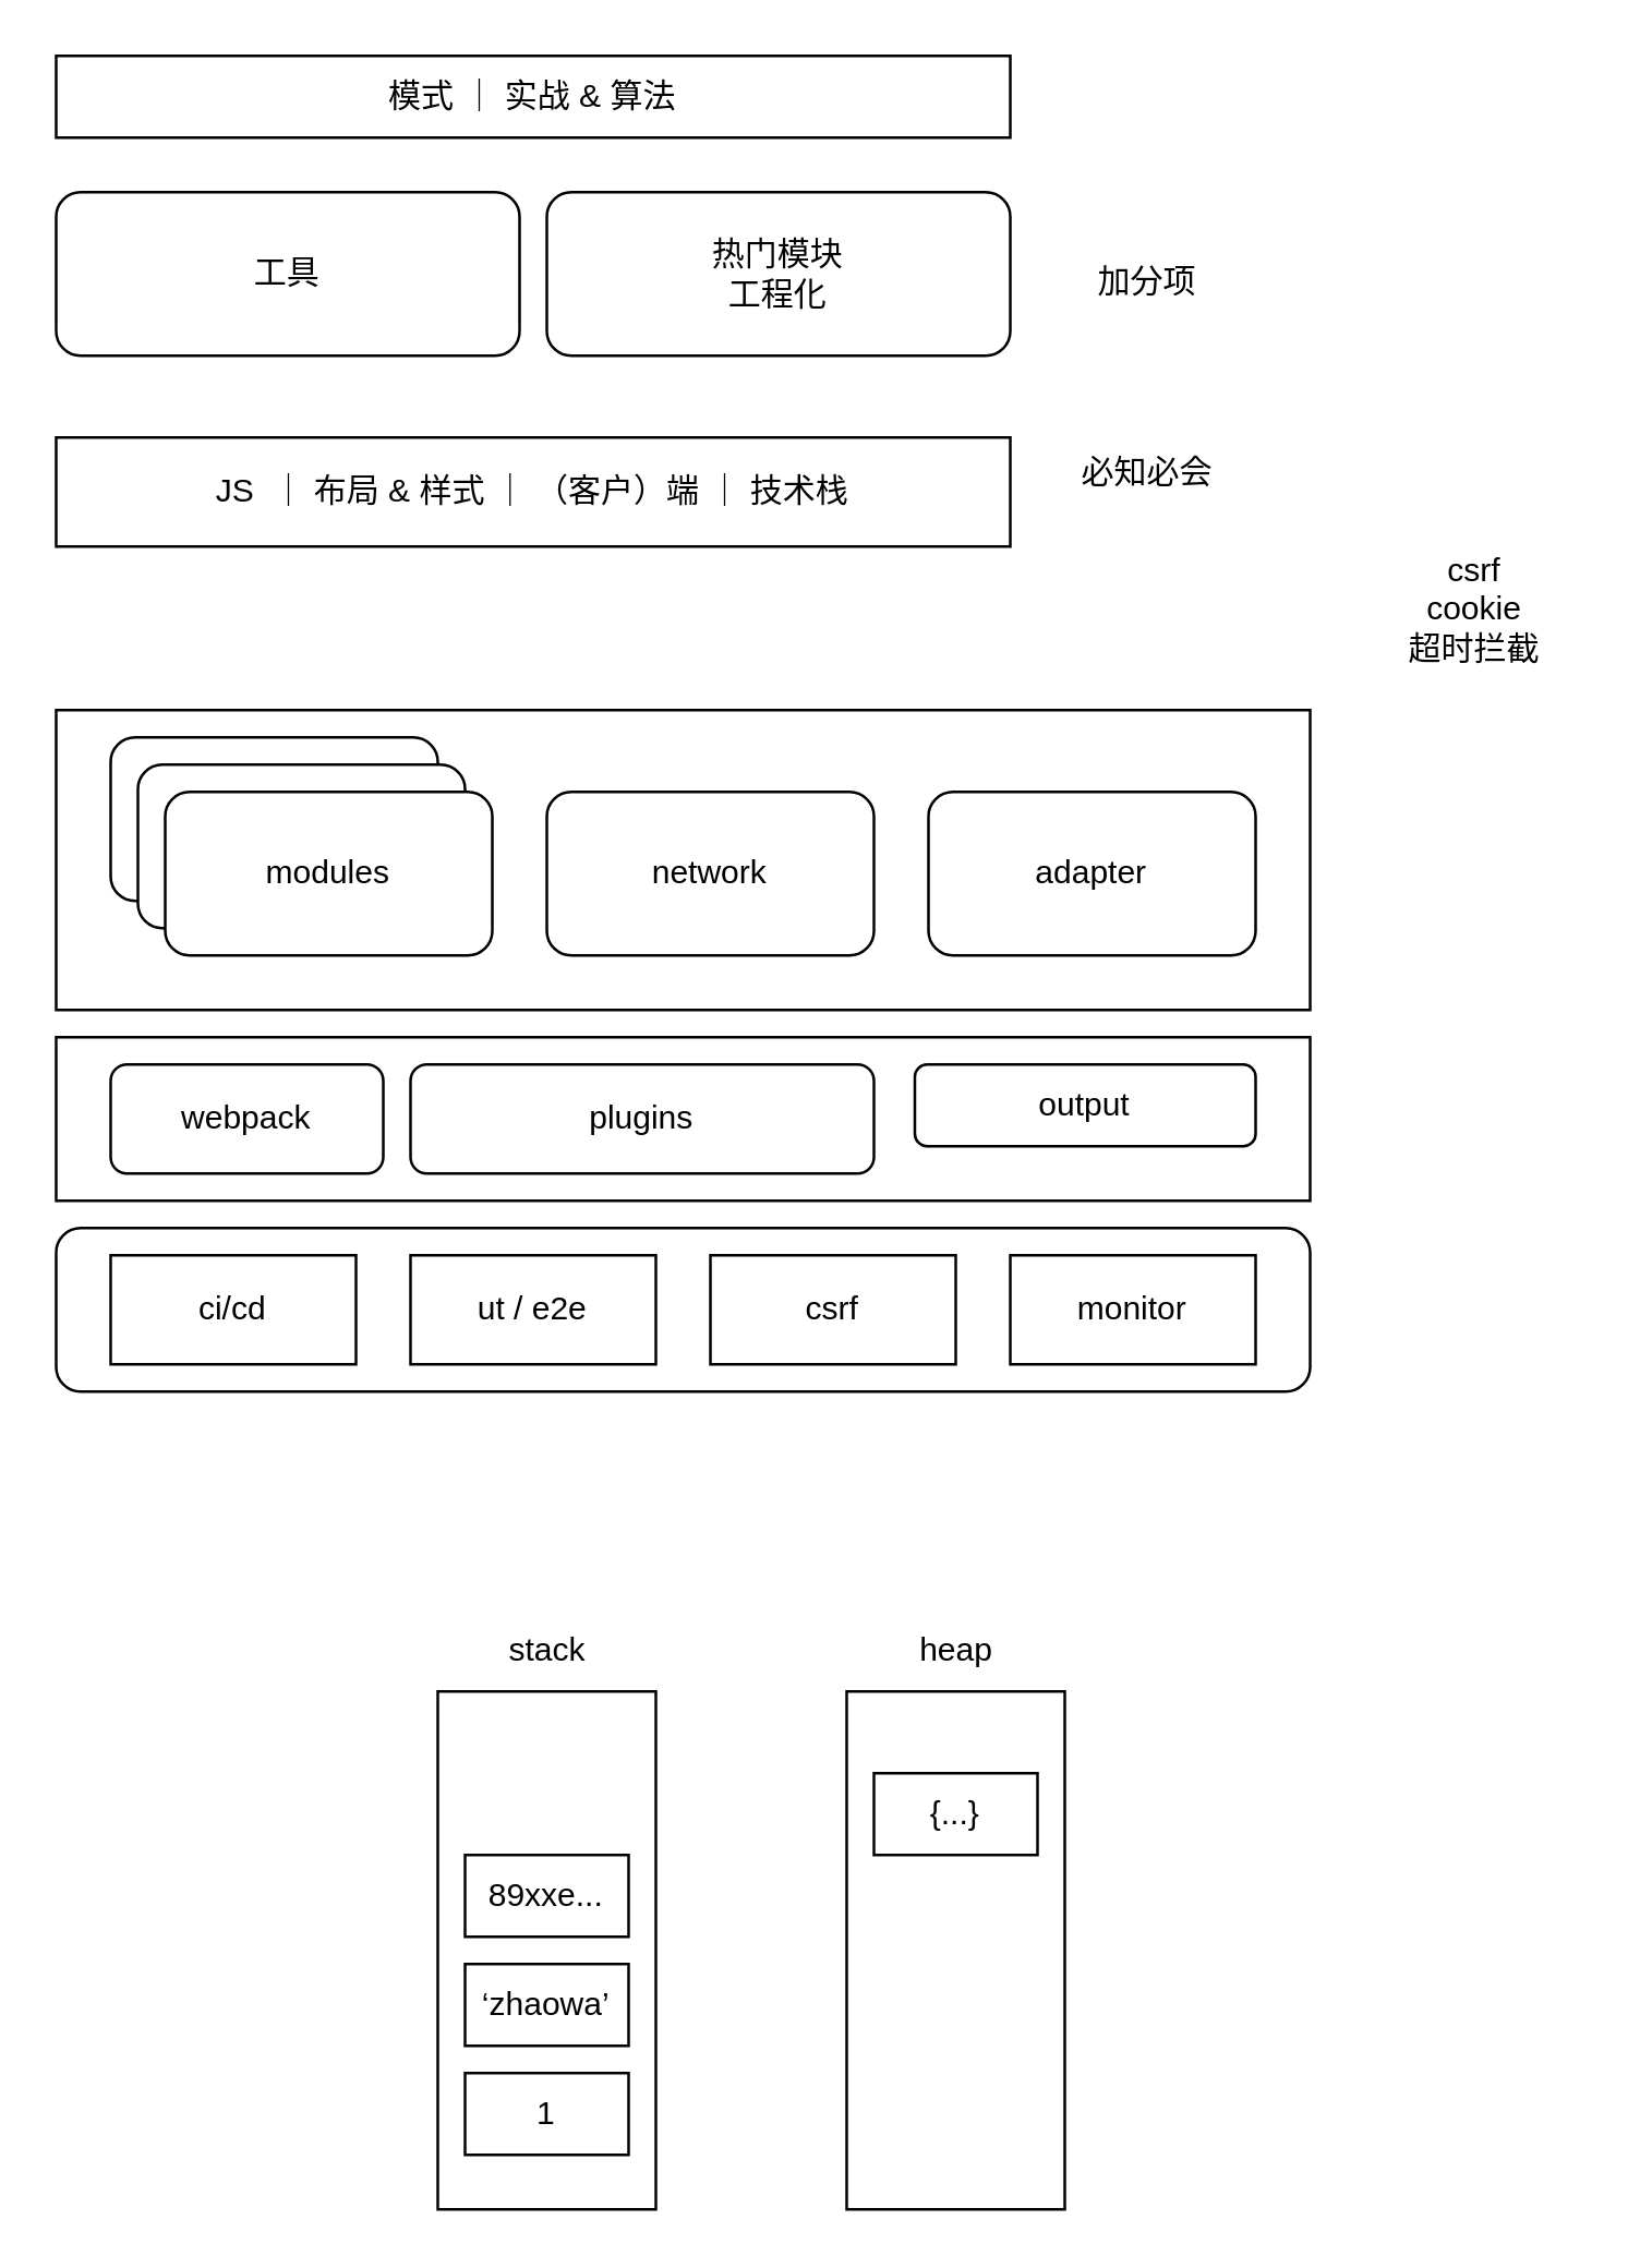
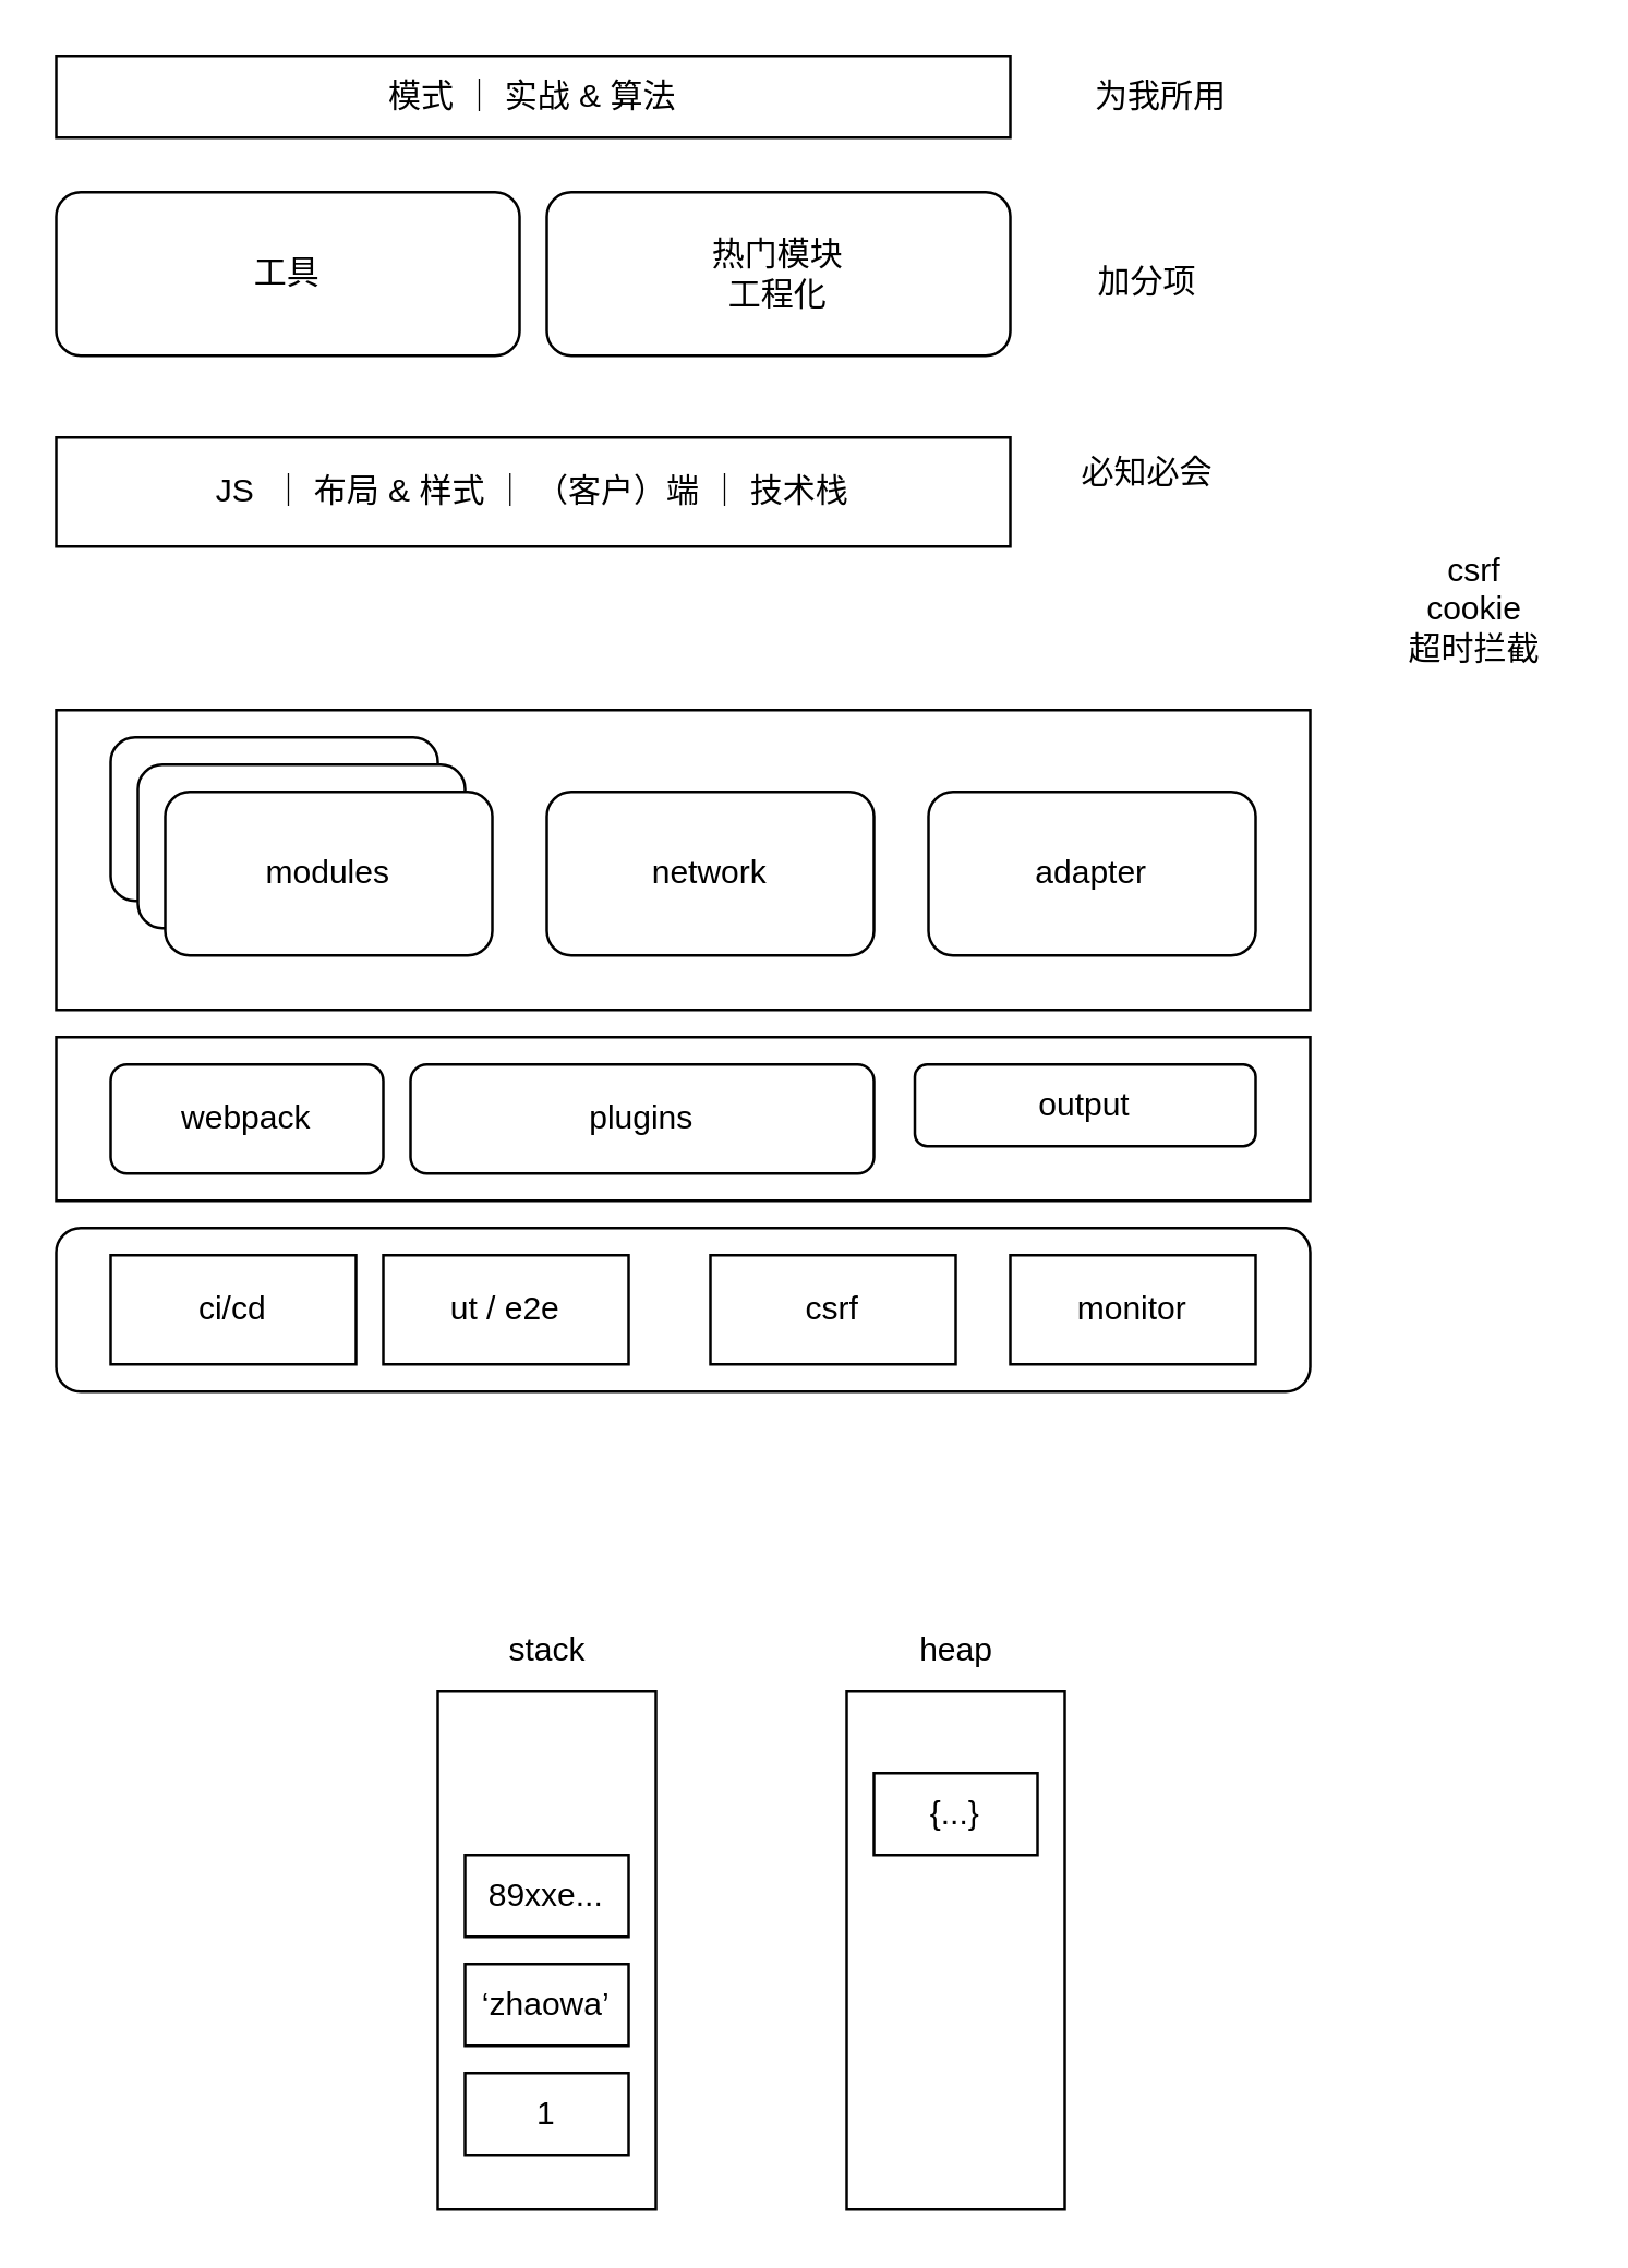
+ <mxCell id="23" value="为我所用" style="text;html=1;align=center;verticalAlign=middle;resizable=0;points=[];autosize=1;strokeColor=none;fillColor=none;" vertex="1" parent="1"><mxGeometry x="390" y="20" width="70" height="30" as="geometry" /></mxCell>
- <mxCell id="10" value="ut / e2e" style="rounded=0;whiteSpace=wrap;html=1;" vertex="1" parent="1"><mxGeometry x="150" y="460" width="90" height="40" as="geometry" /></mxCell>
+ <mxCell id="10" value="ut / e2e" style="rounded=0;whiteSpace=wrap;html=1;" vertex="1" parent="1"><mxGeometry x="140" y="460" width="90" height="40" as="geometry" /></mxCell>
